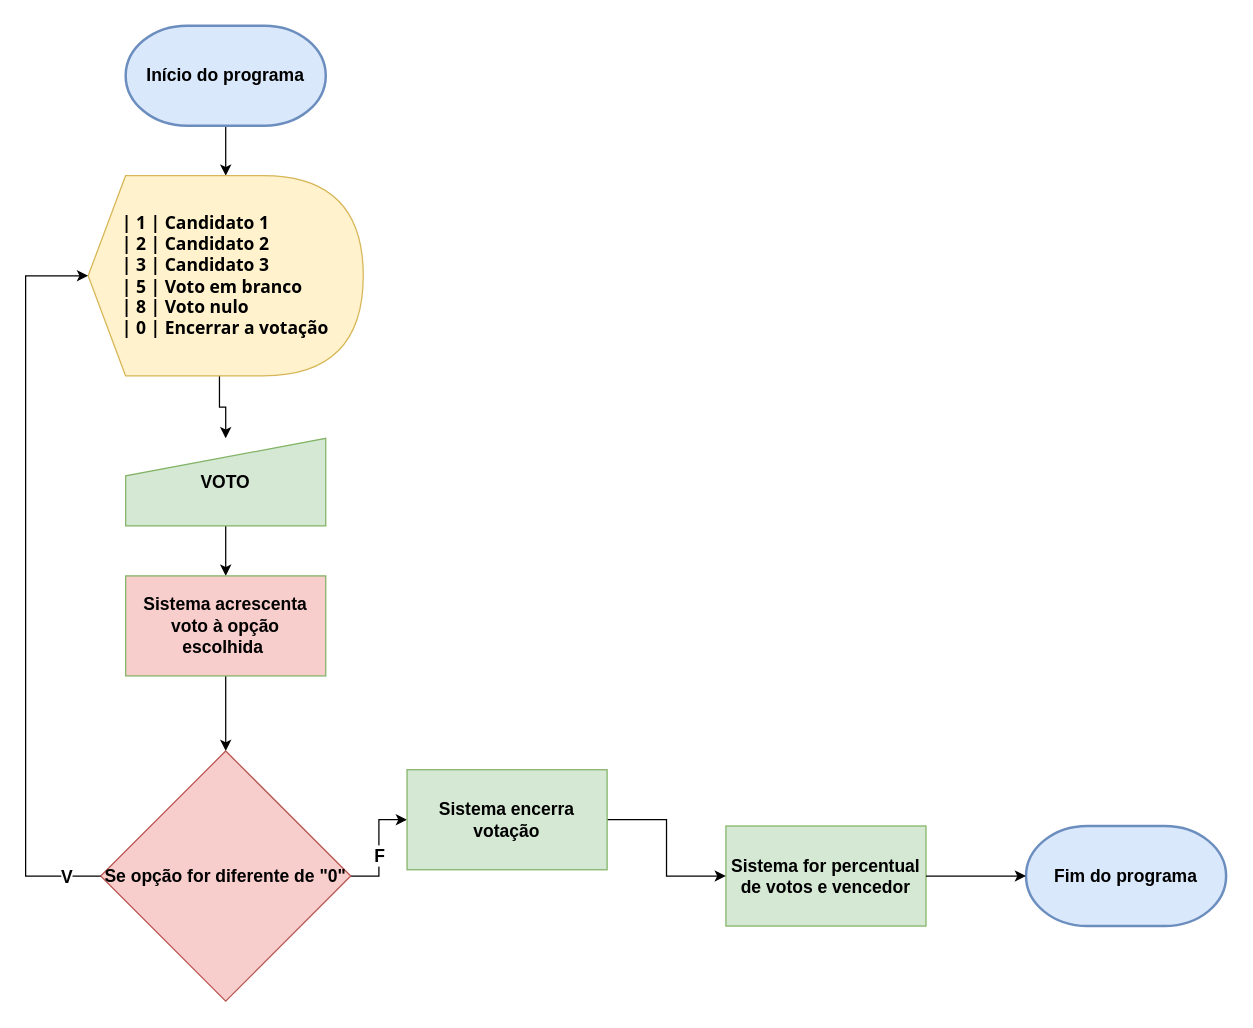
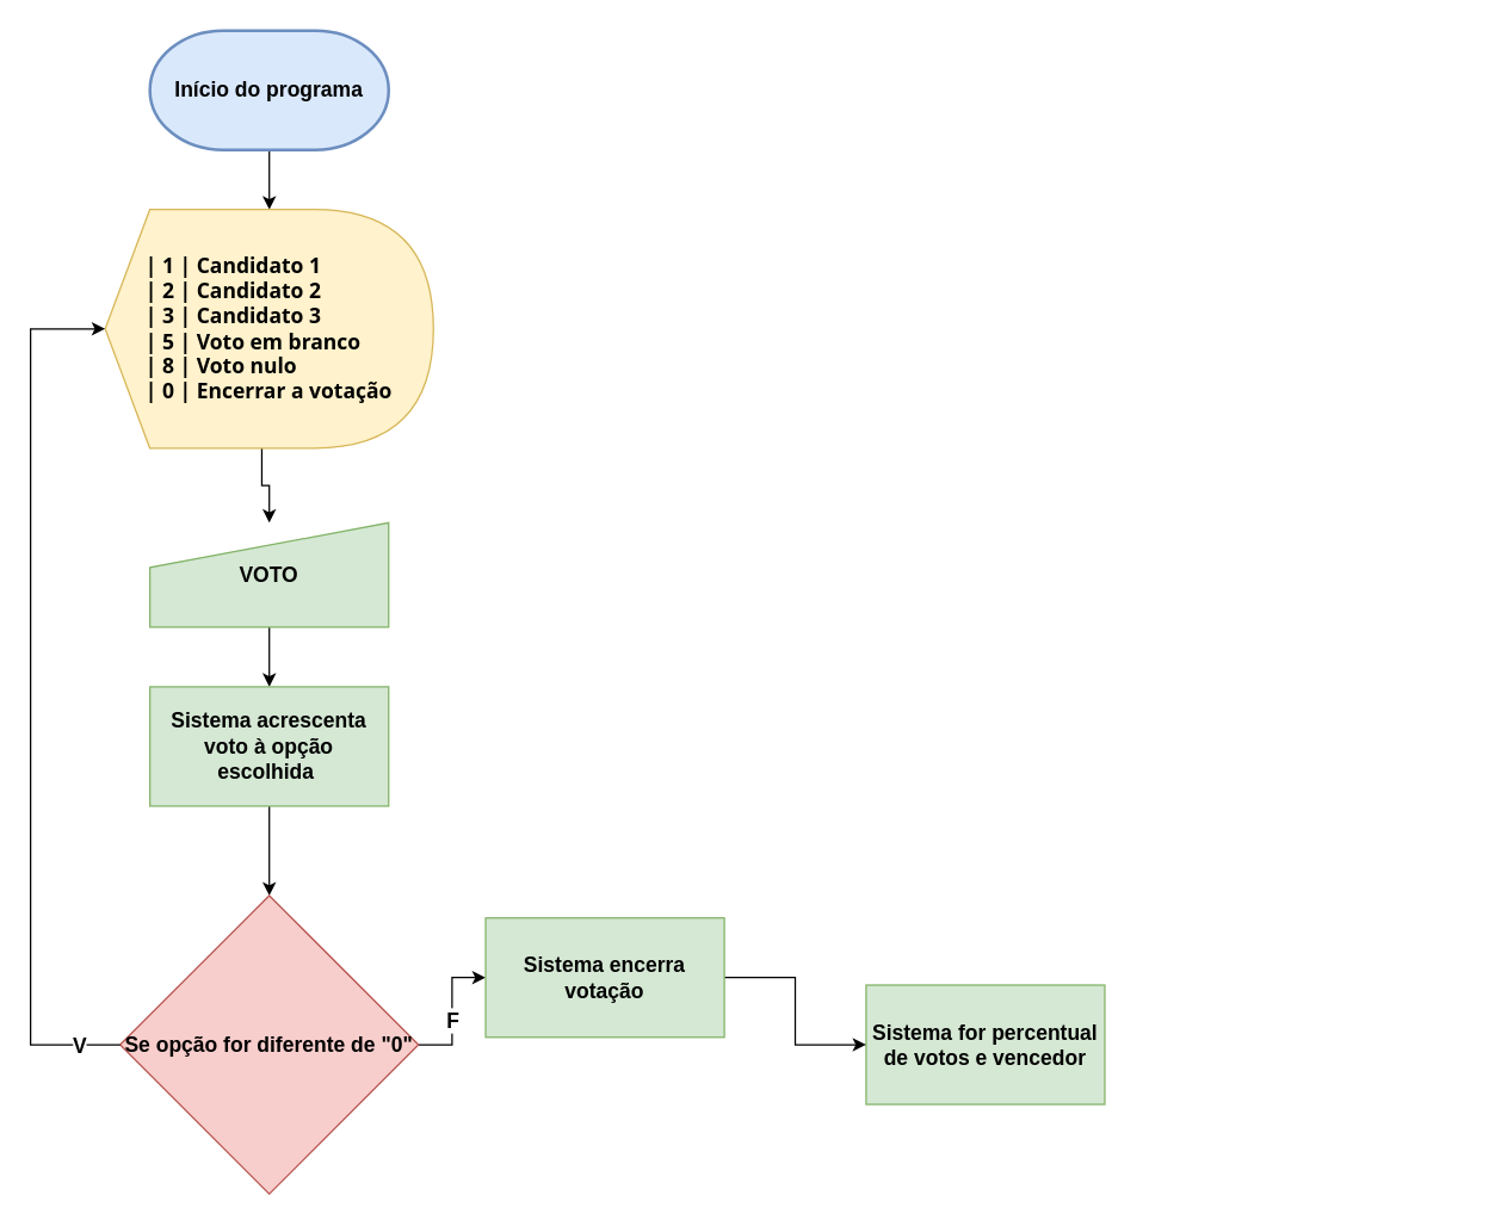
- <mxCell id="8" value="&lt;font style=&quot;font-size: 14px;&quot;&gt;&lt;b&gt;Sistema acrescenta voto à opção escolhida&amp;nbsp;&lt;/b&gt;&lt;/font&gt;" style="rounded=0;whiteSpace=wrap;html=1;fillColor=#f8cecc;strokeColor=#82b366;" parent="1" vertex="1"><mxGeometry x="100" y="460" width="160" height="80" as="geometry" /></mxCell>
+ <mxCell id="8" value="&lt;font style=&quot;font-size: 14px;&quot;&gt;&lt;b&gt;Sistema acrescenta voto à opção escolhida&amp;nbsp;&lt;/b&gt;&lt;/font&gt;" style="rounded=0;whiteSpace=wrap;html=1;fillColor=#d5e8d4;strokeColor=#82b366;" parent="1" vertex="1"><mxGeometry x="100" y="460" width="160" height="80" as="geometry" /></mxCell>
- <mxCell id="18" style="edgeStyle=orthogonalEdgeStyle;rounded=0;orthogonalLoop=1;jettySize=auto;html=1;exitX=1;exitY=0.5;exitDx=0;exitDy=0;entryX=0;entryY=0.5;entryDx=0;entryDy=0;entryPerimeter=0;" edge="1" source="16" target="15" parent="1"><mxGeometry relative="1" as="geometry" /></mxCell>
- <mxCell id="15" value="&lt;font style=&quot;font-size: 14px;&quot;&gt;&lt;b&gt;Fim do programa&lt;/b&gt;&lt;/font&gt;" style="strokeWidth=2;html=1;shape=mxgraph.flowchart.terminator;whiteSpace=wrap;fillColor=#dae8fc;strokeColor=#6c8ebf;" vertex="1" parent="1"><mxGeometry x="820" y="660" width="160" height="80" as="geometry" /></mxCell>
